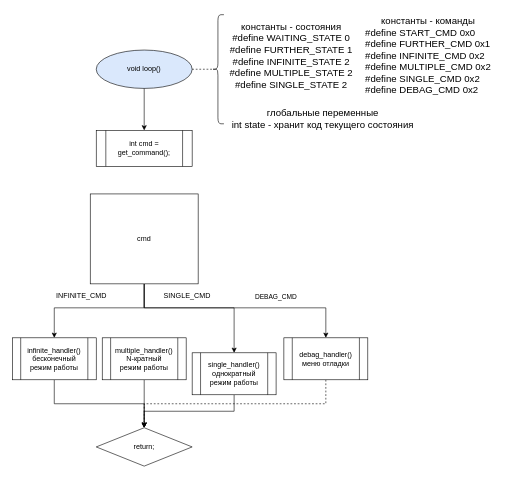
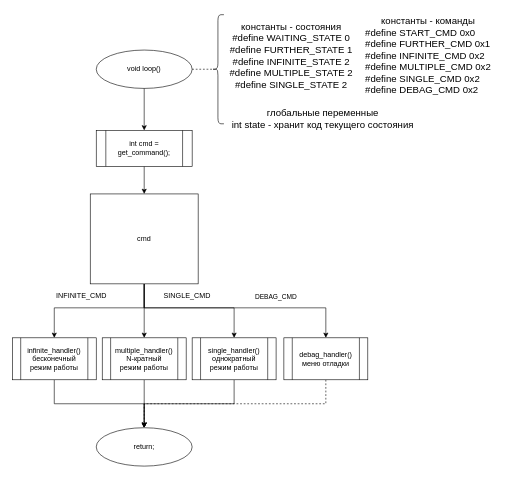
- <mxCell id="18" value="void loop()" style="ellipse;whiteSpace=wrap;html=1;fillColor=#dae8fc;" vertex="1" parent="1"><mxGeometry x="160" y="83" width="160" height="64" as="geometry" /></mxCell>
+ <mxCell id="18" value="void loop()" style="ellipse;whiteSpace=wrap;html=1;" vertex="1" parent="1"><mxGeometry x="160" y="83" width="160" height="64" as="geometry" /></mxCell>
+ <mxCell id="10" style="edgeStyle=orthogonalEdgeStyle;rounded=0;orthogonalLoop=1;jettySize=auto;html=1;" edge="1" parent="1" source="11" target="7"><mxGeometry relative="1" as="geometry" /></mxCell>
+ <mxCell id="2" style="edgeStyle=orthogonalEdgeStyle;rounded=0;orthogonalLoop=1;jettySize=auto;html=1;entryX=0.5;entryY=0;entryDx=0;entryDy=0;" edge="1" parent="1" source="7" target="9"><mxGeometry relative="1" as="geometry" /></mxCell>
- <mxCell id="15" value="single_handler()&lt;br&gt;однократный режим работы" style="shape=process;whiteSpace=wrap;html=1;backgroundOutline=1;" vertex="1" parent="1"><mxGeometry x="320" y="588" width="140" height="70" as="geometry" /></mxCell>
+ <mxCell id="15" value="single_handler()&lt;br&gt;однократный режим работы" style="shape=process;whiteSpace=wrap;html=1;backgroundOutline=1;" vertex="1" parent="1"><mxGeometry x="320" y="563" width="140" height="70" as="geometry" /></mxCell>
- <mxCell id="25" value="return;" style="rhombus;whiteSpace=wrap;html=1;" vertex="1" parent="1"><mxGeometry x="160" y="713" width="160" height="64" as="geometry" /></mxCell>
+ <mxCell id="25" value="return;" style="ellipse;whiteSpace=wrap;html=1;" vertex="1" parent="1"><mxGeometry x="160" y="713" width="160" height="64" as="geometry" /></mxCell>
